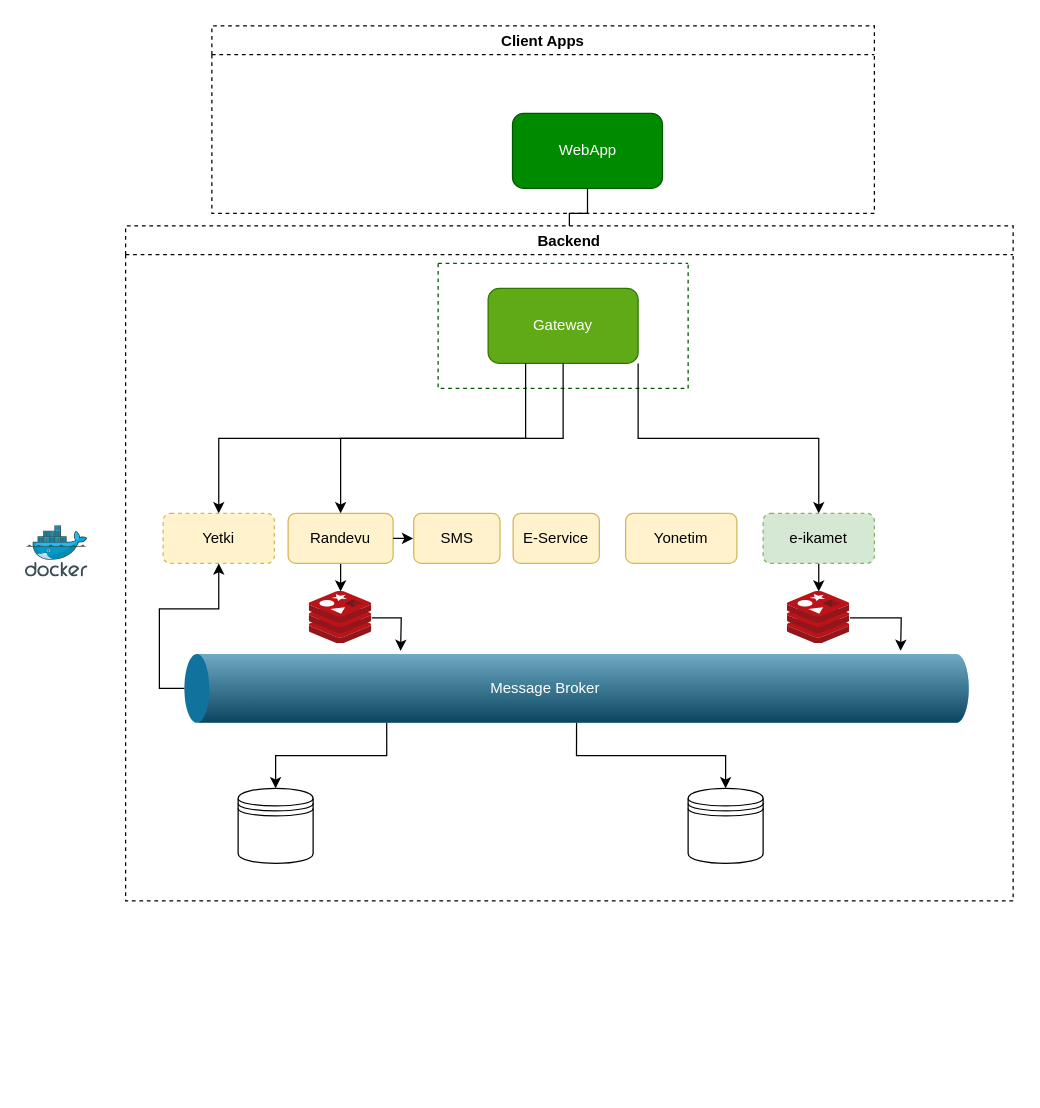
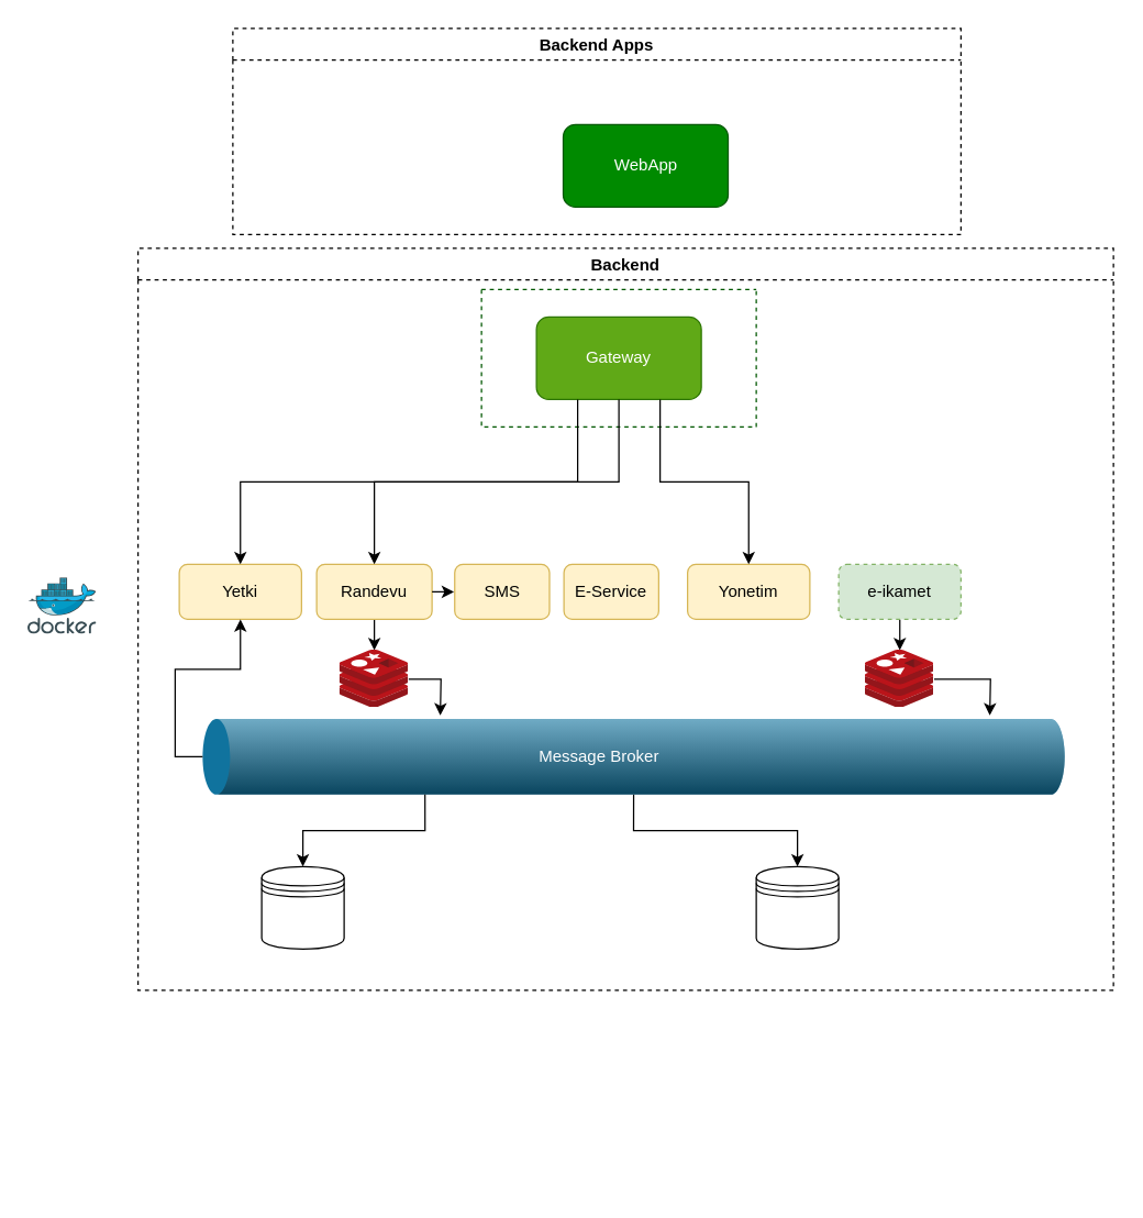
- <mxCell id="2" value="Client Apps" style="swimlane;fontColor=#000000;dashed=1;" parent="1" vertex="1"><mxGeometry x="169" y="20" width="530" height="150" as="geometry" /></mxCell>
+ <mxCell id="2" value="Backend Apps" style="swimlane;fontColor=#000000;dashed=1;" parent="1" vertex="1"><mxGeometry x="169" y="20" width="530" height="150" as="geometry" /></mxCell>
- <mxCell id="31" style="edgeStyle=orthogonalEdgeStyle;rounded=0;orthogonalLoop=1;jettySize=auto;html=1;exitX=0.5;exitY=1;exitDx=0;exitDy=0;fontColor=#000000;endArrow=none;endFill=0;" parent="1" source="3" target="4" edge="1"><mxGeometry relative="1" as="geometry" /></mxCell>
+ <mxCell id="25" style="edgeStyle=orthogonalEdgeStyle;rounded=0;orthogonalLoop=1;jettySize=auto;html=1;exitX=0.75;exitY=1;exitDx=0;exitDy=0;entryX=0.5;entryY=0;entryDx=0;entryDy=0;fontColor=#000000;" parent="4" source="13" target="19" edge="1"><mxGeometry relative="1" as="geometry" /></mxCell>
- <mxCell id="26" style="edgeStyle=orthogonalEdgeStyle;rounded=0;orthogonalLoop=1;jettySize=auto;html=1;exitX=1;exitY=1;exitDx=0;exitDy=0;entryX=0.5;entryY=0;entryDx=0;entryDy=0;fontColor=#000000;" parent="4" source="13" target="21" edge="1"><mxGeometry relative="1" as="geometry" /></mxCell>
- <mxCell id="14" value="Yetki" style="rounded=1;whiteSpace=wrap;html=1;fillColor=#fff2cc;strokeColor=#d6b656;dashed=1;" parent="4" vertex="1"><mxGeometry x="30" y="230" width="89" height="40" as="geometry" /></mxCell>
+ <mxCell id="14" value="Yetki" style="rounded=1;whiteSpace=wrap;html=1;fillColor=#fff2cc;strokeColor=#d6b656;" parent="4" vertex="1"><mxGeometry x="30" y="230" width="89" height="40" as="geometry" /></mxCell>
